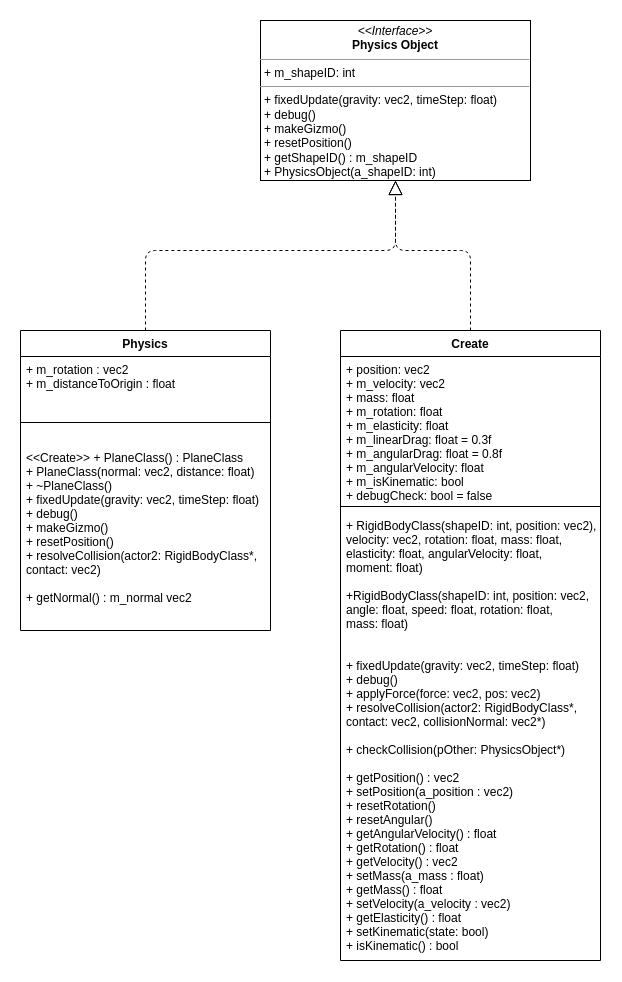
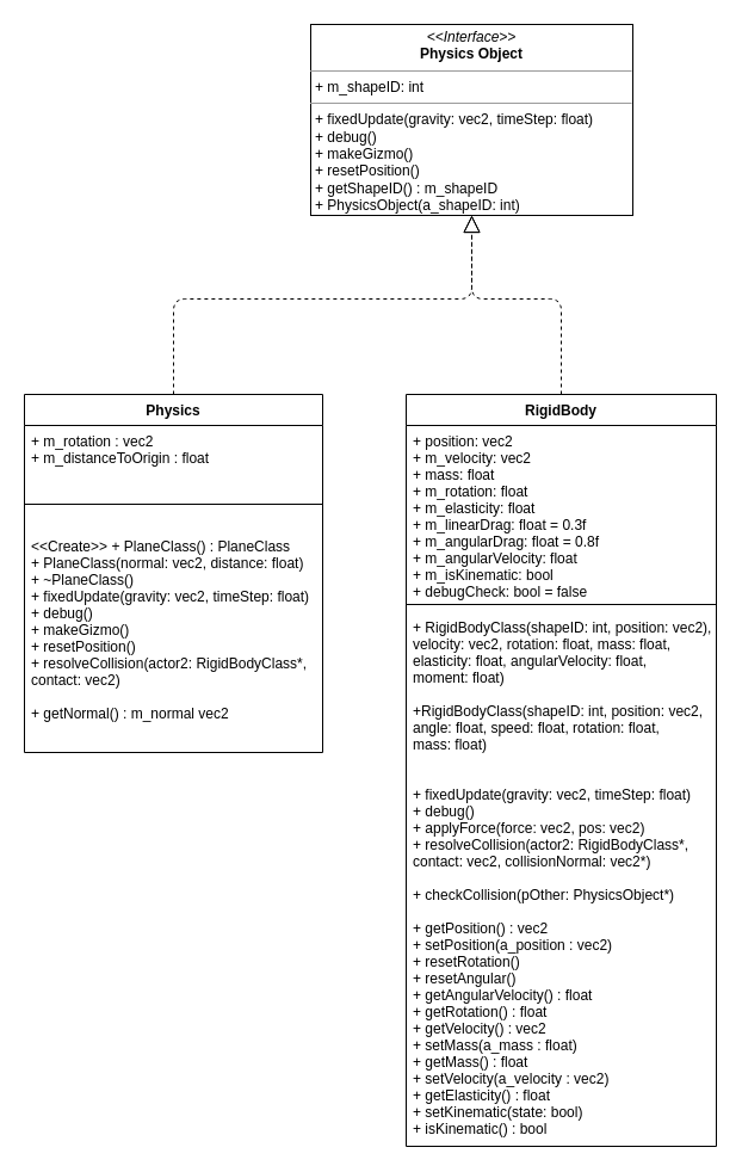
- <mxCell id="9" value="Create" style="swimlane;fontStyle=1;align=center;verticalAlign=top;childLayout=stackLayout;horizontal=1;startSize=26;horizontalStack=0;resizeParent=1;resizeParentMax=0;resizeLast=0;collapsible=1;marginBottom=0;" vertex="1" parent="1"><mxGeometry x="340" y="330" width="260" height="630" as="geometry" /></mxCell>
+ <mxCell id="9" value="RigidBody" style="swimlane;fontStyle=1;align=center;verticalAlign=top;childLayout=stackLayout;horizontal=1;startSize=26;horizontalStack=0;resizeParent=1;resizeParentMax=0;resizeLast=0;collapsible=1;marginBottom=0;" vertex="1" parent="1"><mxGeometry x="340" y="330" width="260" height="630" as="geometry" /></mxCell>
